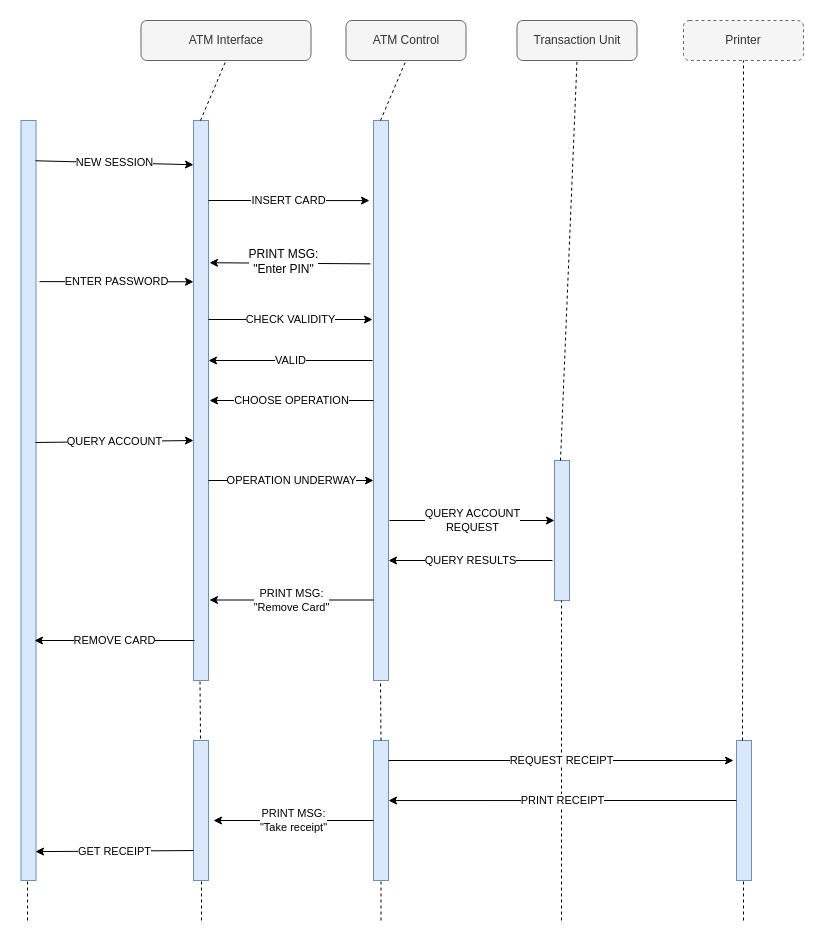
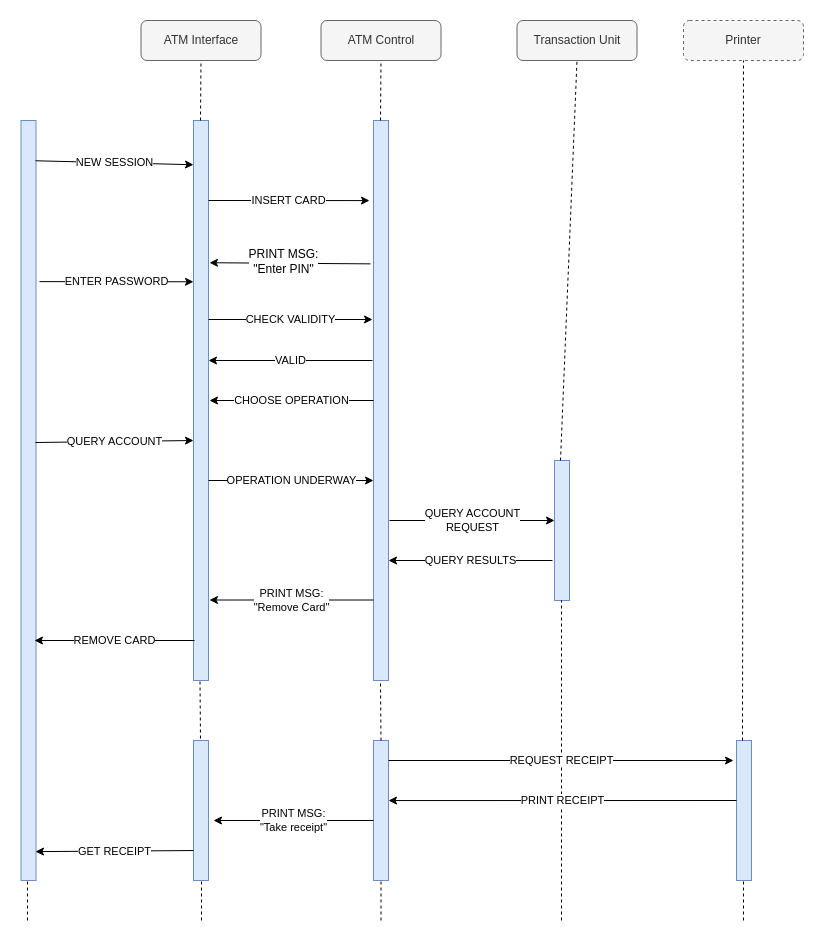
- <mxCell id="5" value="ATM Interface" style="rounded=1;whiteSpace=wrap;html=1;fillColor=#f5f5f5;strokeColor=#666666;fontColor=#333333;" vertex="1" parent="1"><mxGeometry x="140.5" y="20" width="170" height="40" as="geometry" /></mxCell>
+ <mxCell id="5" value="ATM Interface" style="rounded=1;whiteSpace=wrap;html=1;fillColor=#f5f5f5;strokeColor=#666666;fontColor=#333333;" vertex="1" parent="1"><mxGeometry x="140.5" y="20" width="120" height="40" as="geometry" /></mxCell>
- <mxCell id="6" value="ATM Control" style="rounded=1;whiteSpace=wrap;html=1;fillColor=#f5f5f5;strokeColor=#666666;fontColor=#333333;" vertex="1" parent="1"><mxGeometry x="345.5" y="20" width="120" height="40" as="geometry" /></mxCell>
+ <mxCell id="6" value="ATM Control" style="rounded=1;whiteSpace=wrap;html=1;fillColor=#f5f5f5;strokeColor=#666666;fontColor=#333333;" vertex="1" parent="1"><mxGeometry x="320.5" y="20" width="120" height="40" as="geometry" /></mxCell>
